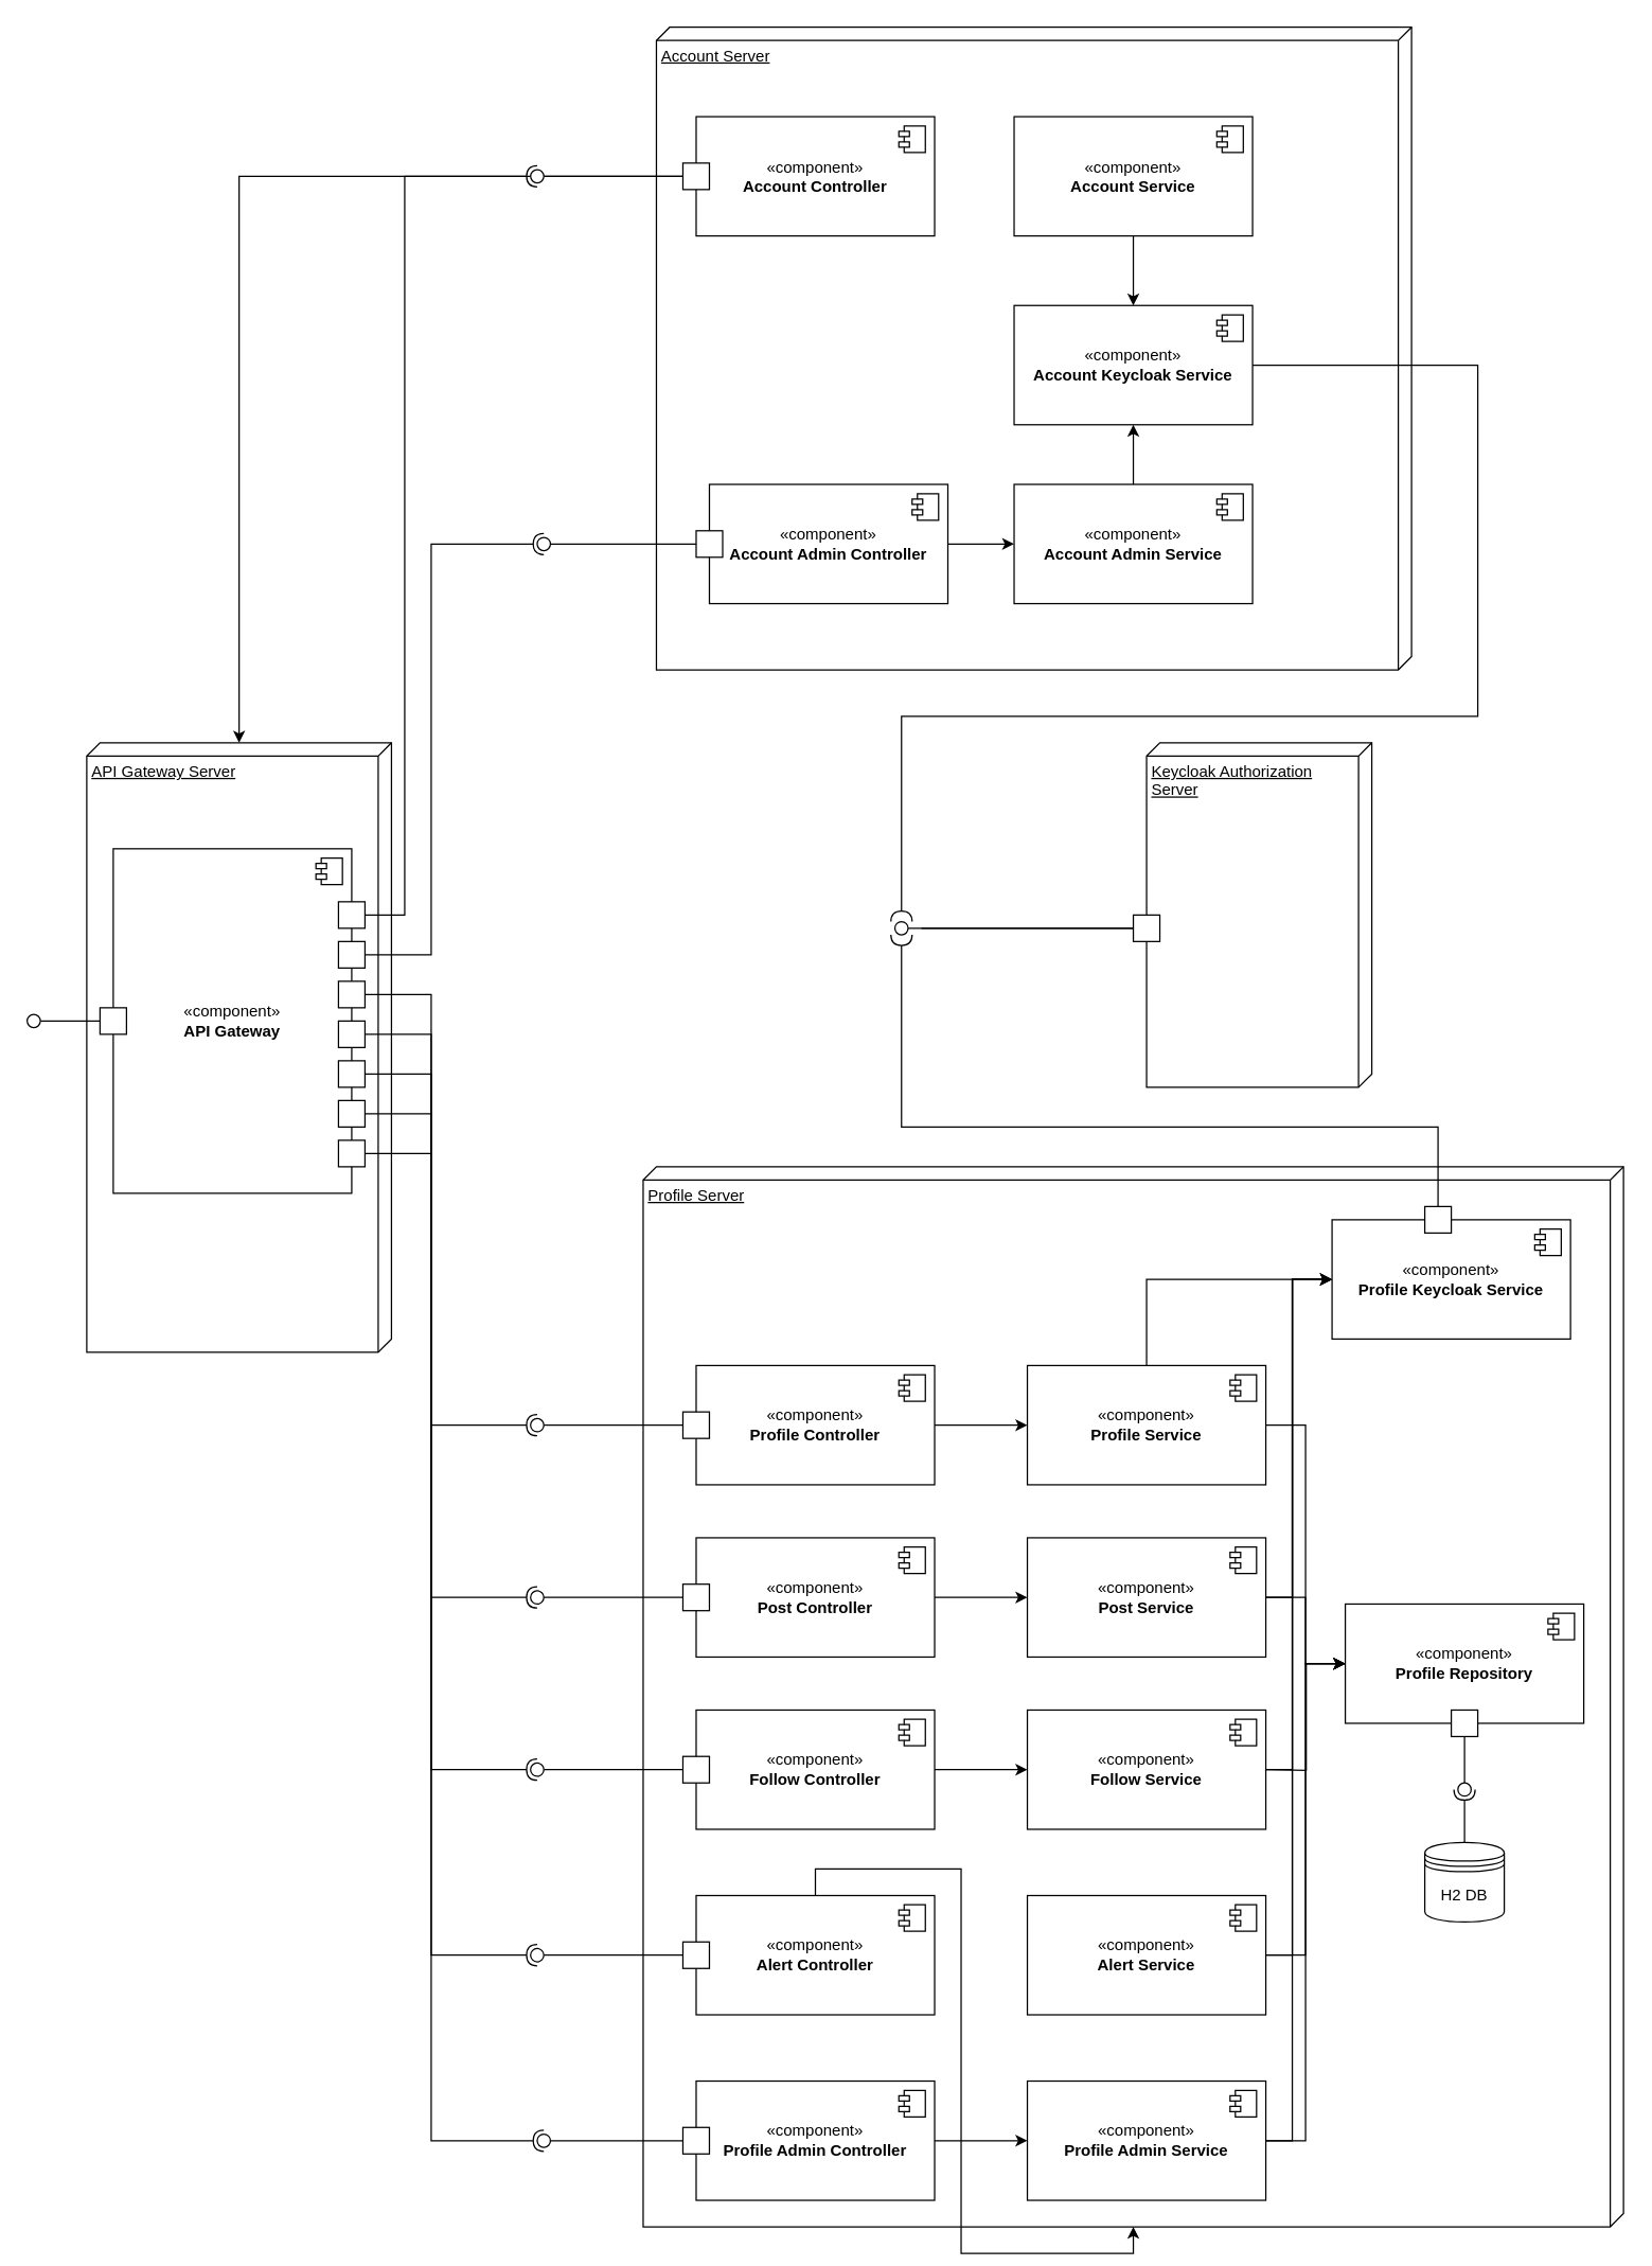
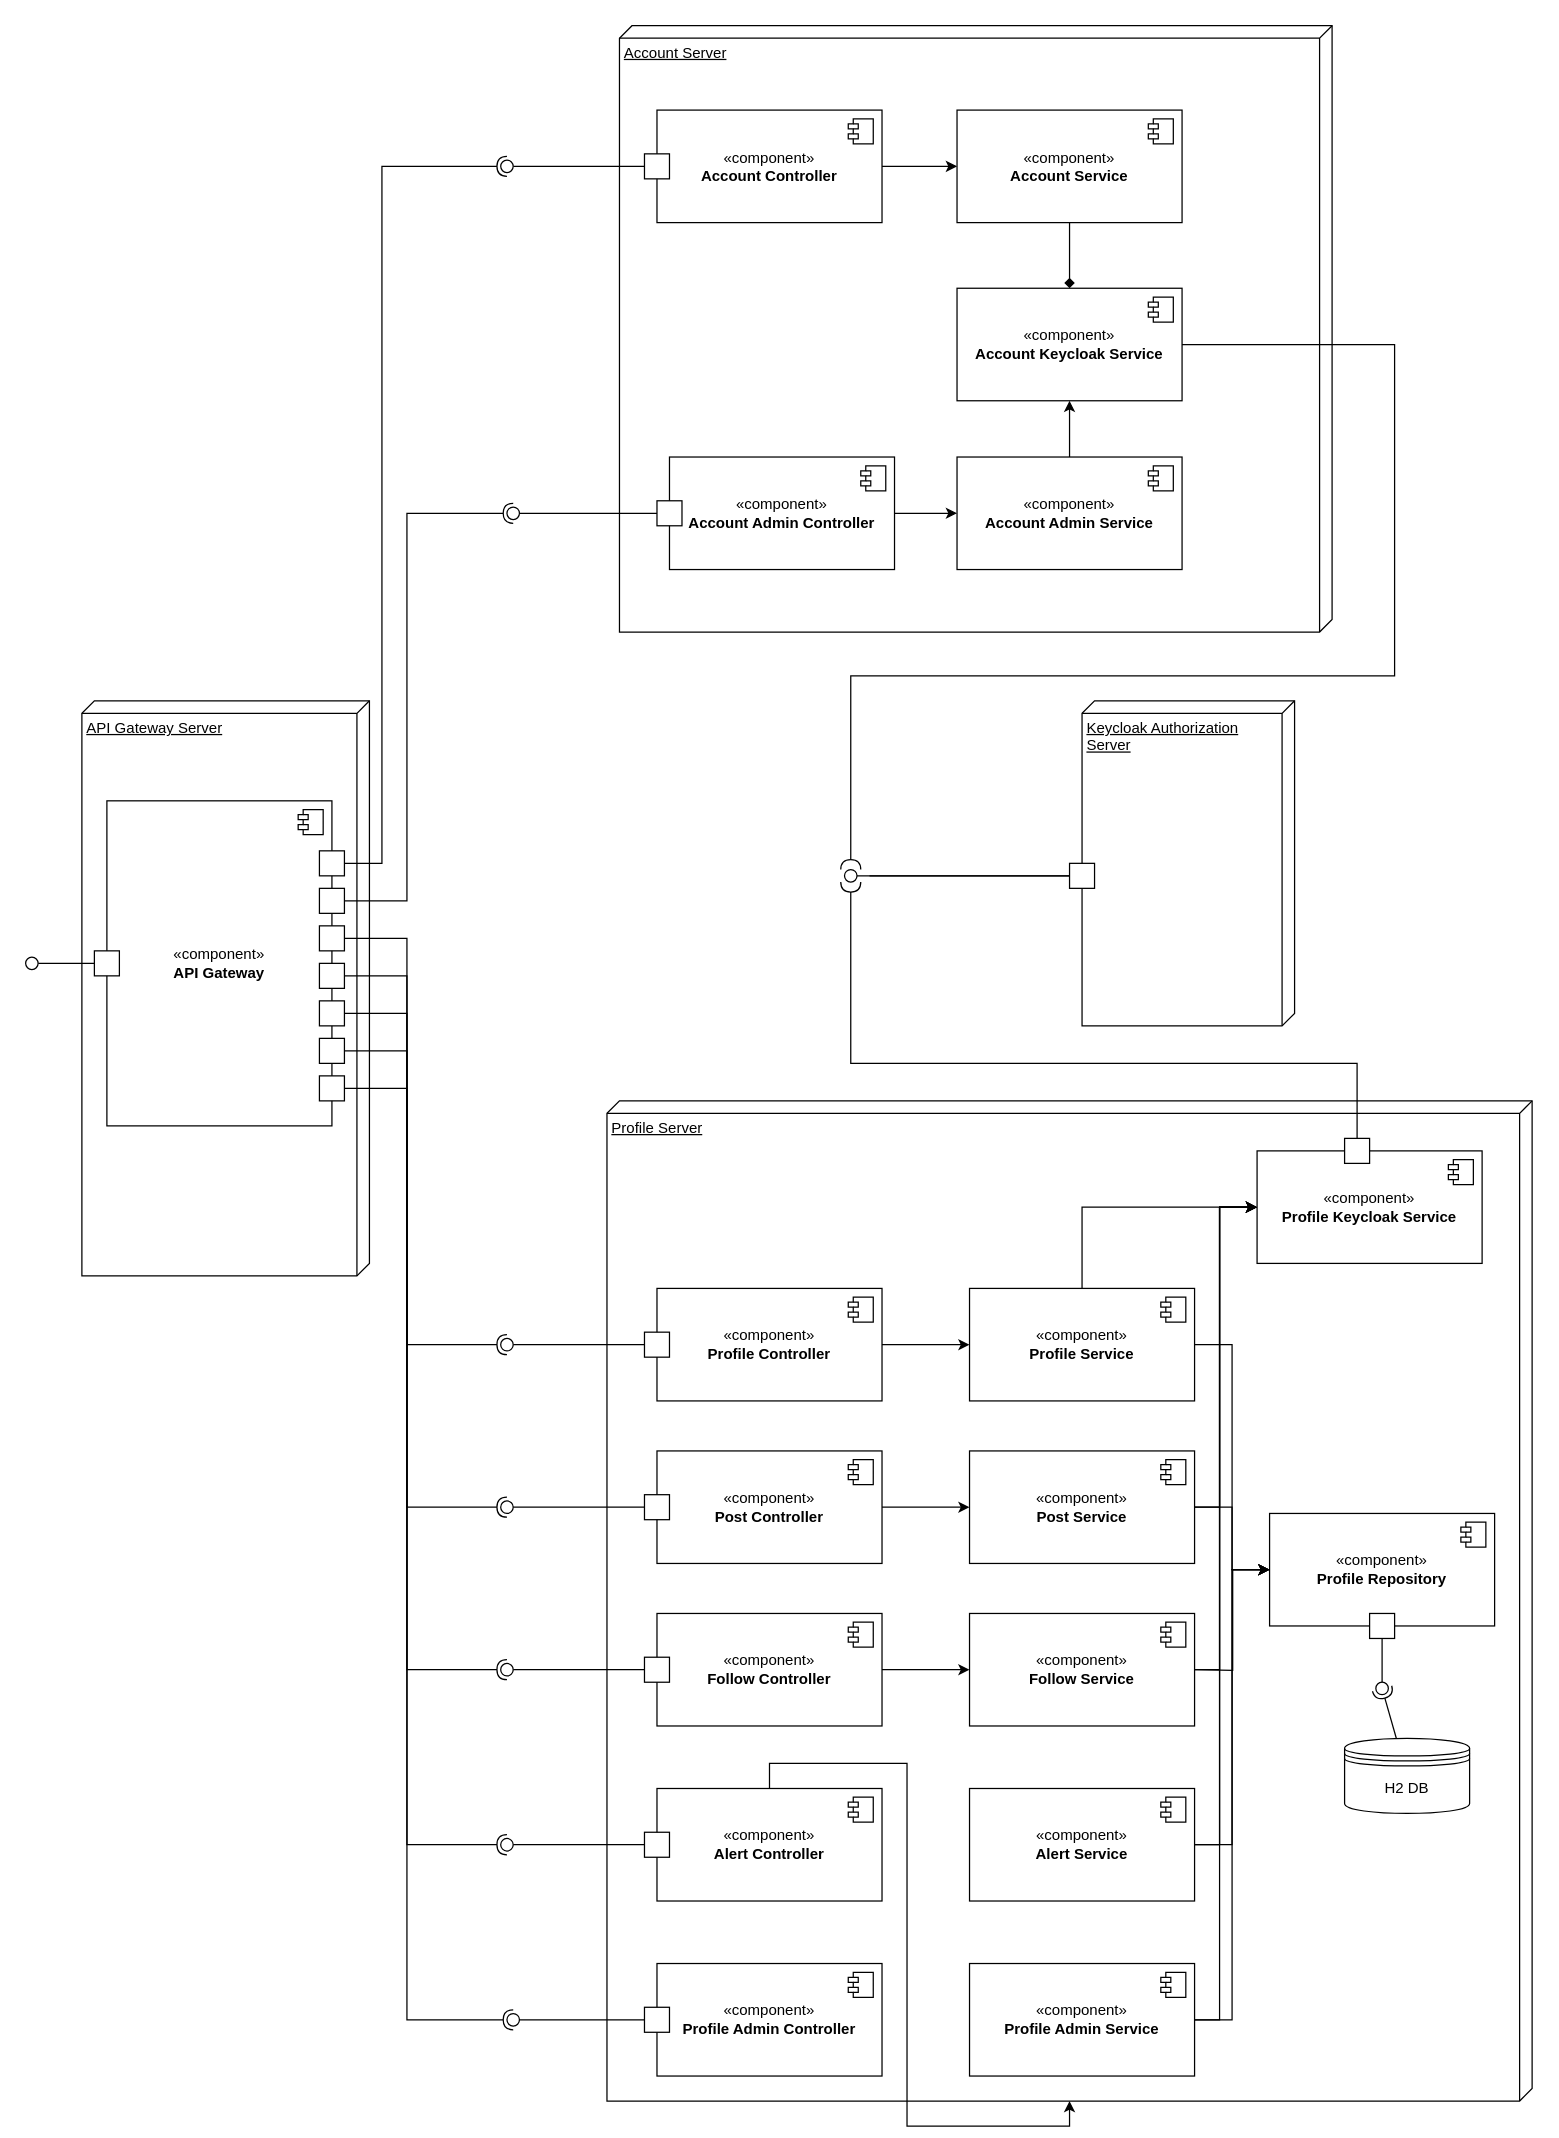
- <mxCell id="10" style="edgeStyle=orthogonalEdgeStyle;rounded=0;orthogonalLoop=1;jettySize=auto;html=1;" parent="1" source="11" target="13" edge="1"><mxGeometry relative="1" as="geometry" /></mxCell>
+ <mxCell id="10" style="edgeStyle=orthogonalEdgeStyle;rounded=0;orthogonalLoop=1;jettySize=auto;html=1;endArrow=diamond;" parent="1" source="11" target="13" edge="1"><mxGeometry relative="1" as="geometry" /></mxCell>
- <mxCell id="7" style="edgeStyle=orthogonalEdgeStyle;rounded=0;orthogonalLoop=1;jettySize=auto;html=1;" parent="1" source="8" target="2" edge="1"><mxGeometry relative="1" as="geometry" /></mxCell>
+ <mxCell id="7" style="edgeStyle=orthogonalEdgeStyle;rounded=0;orthogonalLoop=1;jettySize=auto;html=1;" parent="1" source="8" target="11" edge="1"><mxGeometry relative="1" as="geometry" /></mxCell>
- <mxCell id="108" value="H2 DB" style="shape=datastore;whiteSpace=wrap;html=1;" parent="1" vertex="1"><mxGeometry x="1075" y="1390" width="60" height="60" as="geometry" /></mxCell>
+ <mxCell id="108" value="H2 DB" style="shape=datastore;whiteSpace=wrap;html=1;" parent="1" vertex="1"><mxGeometry x="1075" y="1390" width="100" height="60" as="geometry" /></mxCell>
- <mxCell id="40" style="edgeStyle=orthogonalEdgeStyle;rounded=0;orthogonalLoop=1;jettySize=auto;html=1;exitX=1;exitY=0.5;exitDx=0;exitDy=0;entryX=0;entryY=0.5;entryDx=0;entryDy=0;" parent="1" source="41" target="61" edge="1"><mxGeometry relative="1" as="geometry" /></mxCell>
